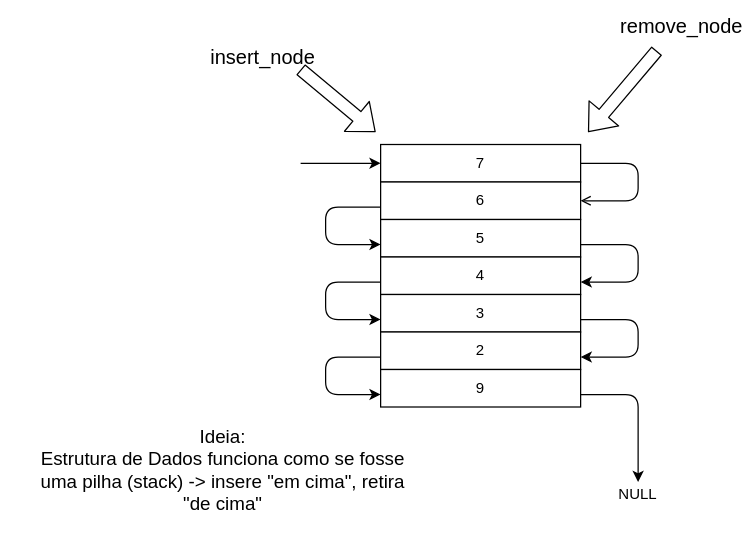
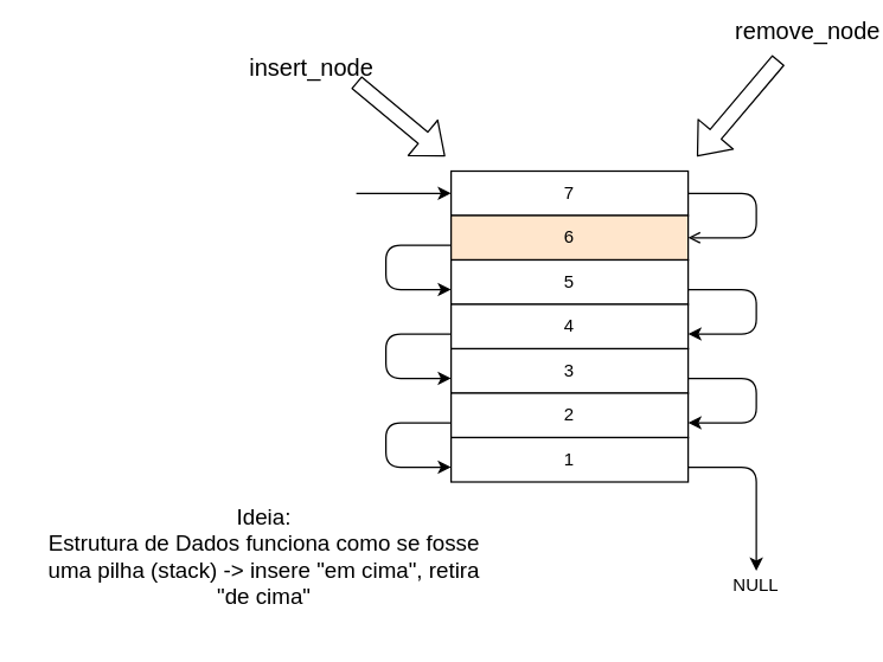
- <mxCell id="3" value="6" style="rounded=0;whiteSpace=wrap;html=1;" vertex="1" parent="1"><mxGeometry x="304" y="145" width="160" height="30" as="geometry" /></mxCell>
+ <mxCell id="3" value="6" style="rounded=0;whiteSpace=wrap;html=1;fillColor=#ffe6cc;" vertex="1" parent="1"><mxGeometry x="304" y="145" width="160" height="30" as="geometry" /></mxCell>
- <mxCell id="8" value="9" style="rounded=0;whiteSpace=wrap;html=1;" vertex="1" parent="1"><mxGeometry x="304" y="295" width="160" height="30" as="geometry" /></mxCell>
+ <mxCell id="8" value="1" style="rounded=0;whiteSpace=wrap;html=1;" vertex="1" parent="1"><mxGeometry x="304" y="295" width="160" height="30" as="geometry" /></mxCell>
